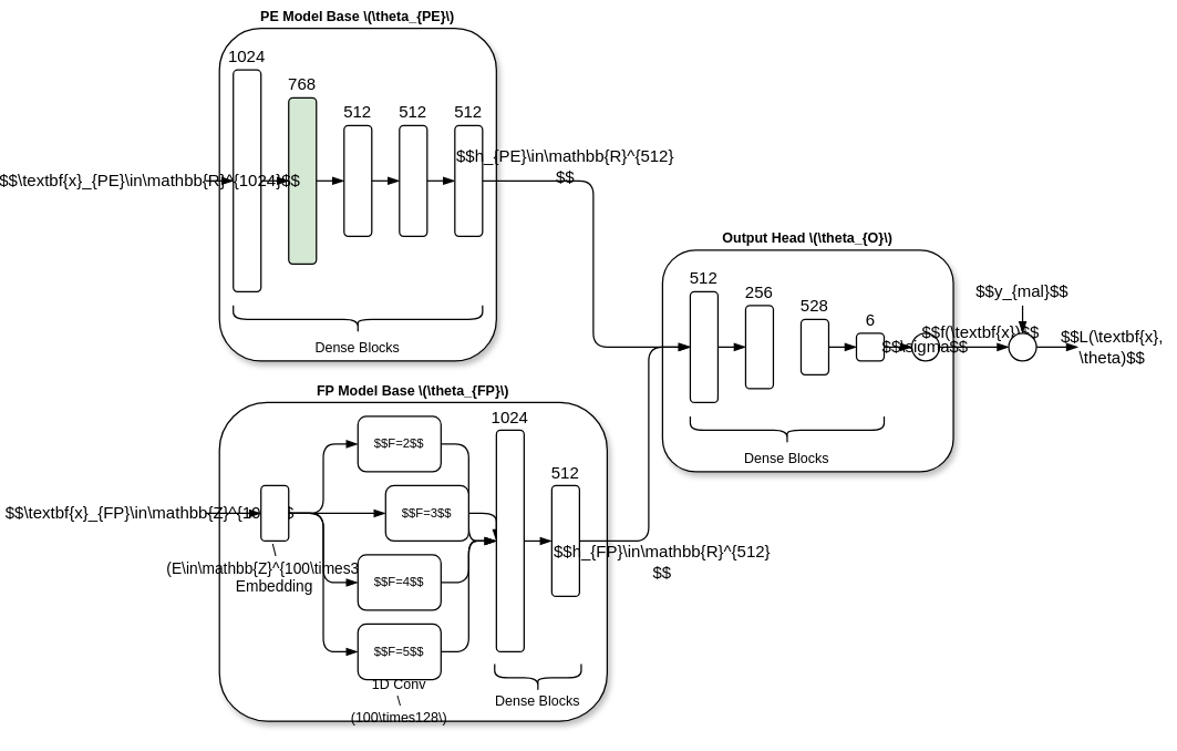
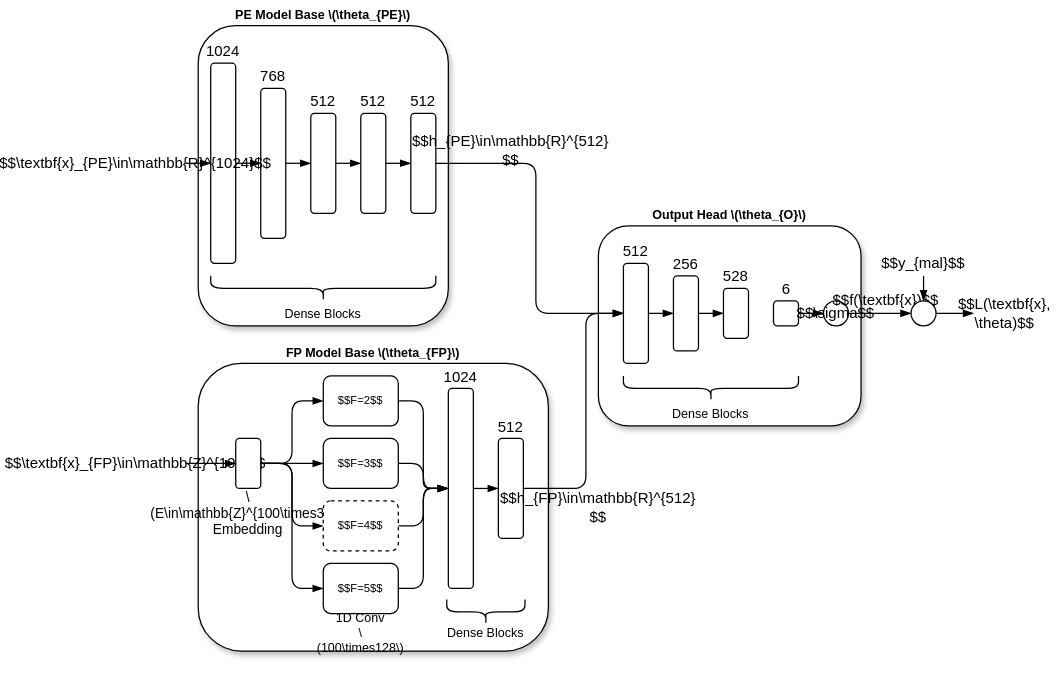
- <mxCell id="6" value="768" style="rounded=1;whiteSpace=wrap;html=1;labelPosition=center;verticalLabelPosition=top;align=center;verticalAlign=bottom;rotation=0;fillColor=#d5e8d4;" vertex="1" parent="1"><mxGeometry x="160" y="70" width="20" height="120" as="geometry" /></mxCell>
+ <mxCell id="6" value="768" style="rounded=1;whiteSpace=wrap;html=1;labelPosition=center;verticalLabelPosition=top;align=center;verticalAlign=bottom;rotation=0;" vertex="1" parent="1"><mxGeometry x="160" y="70" width="20" height="120" as="geometry" /></mxCell>
+ <mxCell id="46" style="edgeStyle=none;rounded=0;orthogonalLoop=1;jettySize=auto;html=1;exitX=1;exitY=0.5;exitDx=0;exitDy=0;entryX=0;entryY=0.5;entryDx=0;entryDy=0;fontSize=11;endArrow=blockThin;endFill=1;" edge="1" parent="1" source="47" target="49"><mxGeometry relative="1" as="geometry" /></mxCell>
- <mxCell id="48" style="edgeStyle=none;rounded=0;orthogonalLoop=1;jettySize=auto;html=1;exitX=1;exitY=0.5;exitDx=0;exitDy=0;entryX=0;entryY=0.5;entryDx=0;entryDy=0;fontSize=11;endArrow=blockThin;endFill=1;" edge="1" parent="1" source="49" target="20"><mxGeometry relative="1" as="geometry" /></mxCell>
- <mxCell id="34" value="$$F=3$$" style="rounded=1;whiteSpace=wrap;html=1;gradientColor=none;fontSize=9;" vertex="1" parent="1"><mxGeometry x="230" y="350" width="60" height="40" as="geometry" /></mxCell>
+ <mxCell id="34" value="$$F=3$$" style="rounded=1;whiteSpace=wrap;html=1;gradientColor=none;fontSize=9;" vertex="1" parent="1"><mxGeometry x="210" y="350" width="60" height="40" as="geometry" /></mxCell>
- <mxCell id="36" value="&lt;span style=&quot;font-size: 9px;&quot;&gt;$$F=4$$&lt;/span&gt;" style="rounded=1;whiteSpace=wrap;html=1;gradientColor=none;fontSize=9;" vertex="1" parent="1"><mxGeometry x="210" y="400" width="60" height="40" as="geometry" /></mxCell>
+ <mxCell id="36" value="&lt;span style=&quot;font-size: 9px;&quot;&gt;$$F=4$$&lt;/span&gt;" style="rounded=1;whiteSpace=wrap;html=1;gradientColor=none;fontSize=9;dashed=1;" vertex="1" parent="1"><mxGeometry x="210" y="400" width="60" height="40" as="geometry" /></mxCell>
